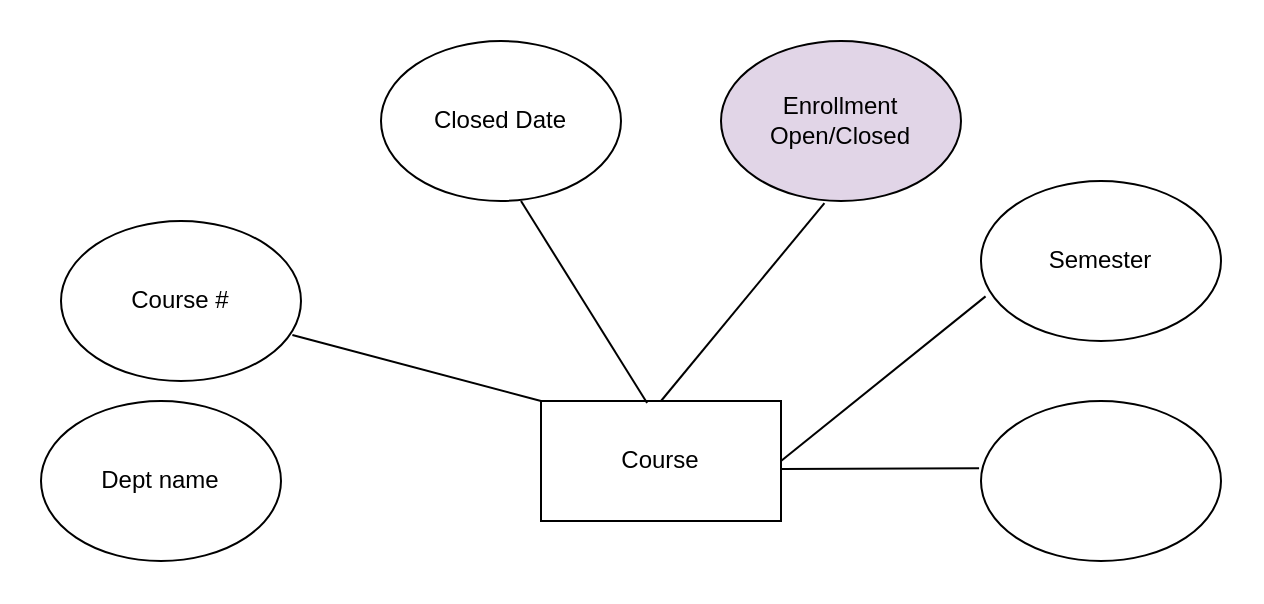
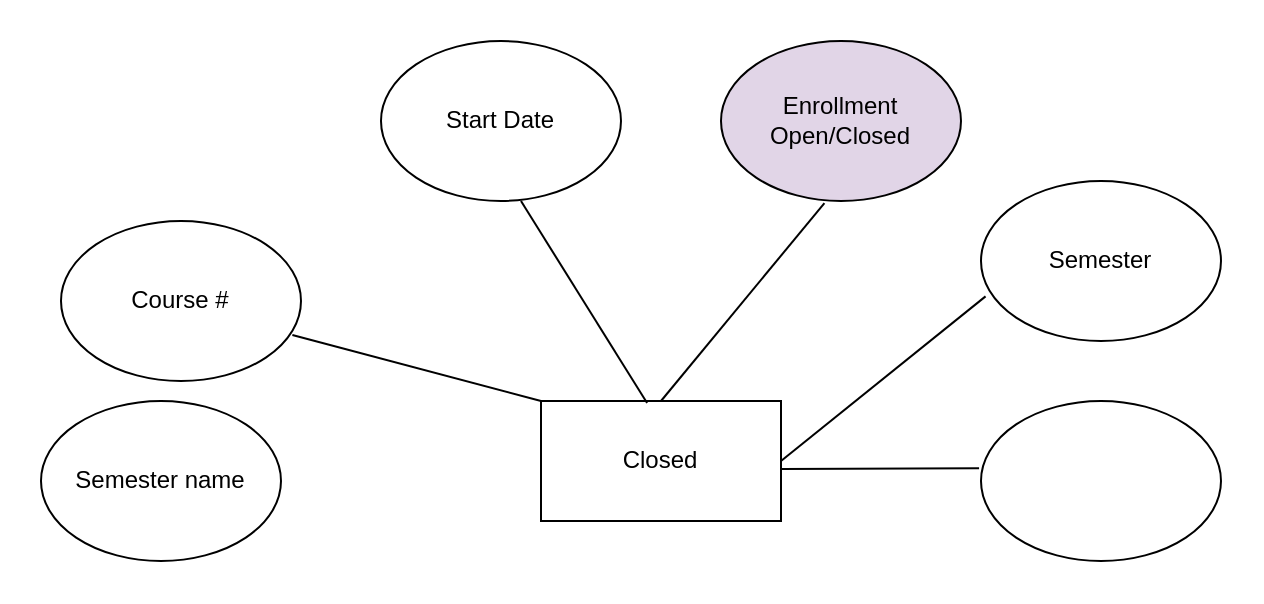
- <mxCell id="5" value="Closed Date" style="ellipse;whiteSpace=wrap;html=1;" vertex="1" parent="1"><mxGeometry x="190" y="20" width="120" height="80" as="geometry" /></mxCell>
+ <mxCell id="5" value="Start Date" style="ellipse;whiteSpace=wrap;html=1;" vertex="1" parent="1"><mxGeometry x="190" y="20" width="120" height="80" as="geometry" /></mxCell>
- <mxCell id="2" value="Course" style="rounded=0;whiteSpace=wrap;html=1;" vertex="1" parent="1"><mxGeometry x="270" y="200" width="120" height="60" as="geometry" /></mxCell>
+ <mxCell id="2" value="Closed" style="rounded=0;whiteSpace=wrap;html=1;" vertex="1" parent="1"><mxGeometry x="270" y="200" width="120" height="60" as="geometry" /></mxCell>
- <mxCell id="3" value="Dept name" style="ellipse;whiteSpace=wrap;html=1;" vertex="1" parent="1"><mxGeometry x="20" y="200" width="120" height="80" as="geometry" /></mxCell>
+ <mxCell id="3" value="Semester name" style="ellipse;whiteSpace=wrap;html=1;" vertex="1" parent="1"><mxGeometry x="20" y="200" width="120" height="80" as="geometry" /></mxCell>
